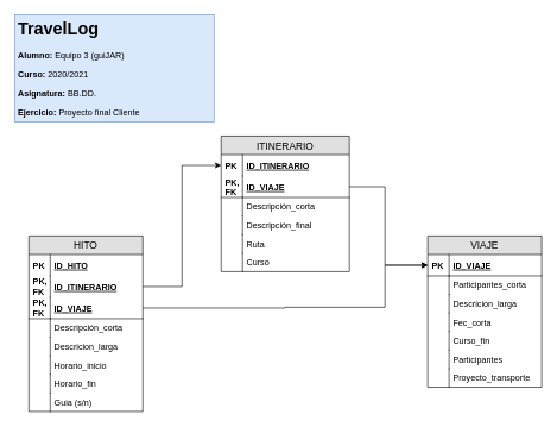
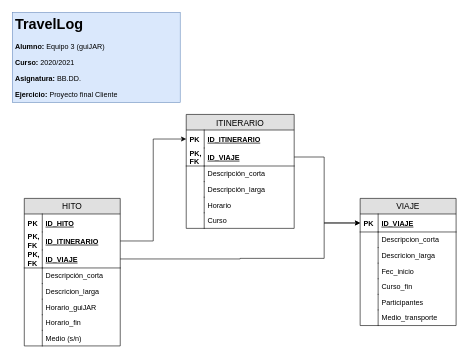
- <mxCell id="10" value="Descripción_final" style="shape=partialRectangle;top=0;left=0;right=0;bottom=0;align=left;verticalAlign=top;fillColor=none;spacingLeft=34;spacingRight=4;overflow=hidden;rotatable=0;points=[[0,0.5],[1,0.5]];portConstraint=eastwest;dropTarget=0;fontSize=12;" parent="3" vertex="1"><mxGeometry y="112" width="180" height="26" as="geometry" /></mxCell>
+ <mxCell id="10" value="Descripción_larga" style="shape=partialRectangle;top=0;left=0;right=0;bottom=0;align=left;verticalAlign=top;fillColor=none;spacingLeft=34;spacingRight=4;overflow=hidden;rotatable=0;points=[[0,0.5],[1,0.5]];portConstraint=eastwest;dropTarget=0;fontSize=12;" parent="3" vertex="1"><mxGeometry y="112" width="180" height="26" as="geometry" /></mxCell>
- <mxCell id="12" value="Ruta" style="shape=partialRectangle;top=0;left=0;right=0;bottom=0;align=left;verticalAlign=top;fillColor=none;spacingLeft=34;spacingRight=4;overflow=hidden;rotatable=0;points=[[0,0.5],[1,0.5]];portConstraint=eastwest;dropTarget=0;fontSize=12;" parent="3" vertex="1"><mxGeometry y="138" width="180" height="26" as="geometry" /></mxCell>
+ <mxCell id="12" value="Horario" style="shape=partialRectangle;top=0;left=0;right=0;bottom=0;align=left;verticalAlign=top;fillColor=none;spacingLeft=34;spacingRight=4;overflow=hidden;rotatable=0;points=[[0,0.5],[1,0.5]];portConstraint=eastwest;dropTarget=0;fontSize=12;" parent="3" vertex="1"><mxGeometry y="138" width="180" height="26" as="geometry" /></mxCell>
- <mxCell id="19" value="Participantes_corta" style="shape=partialRectangle;top=0;left=0;right=0;bottom=0;align=left;verticalAlign=top;fillColor=none;spacingLeft=34;spacingRight=4;overflow=hidden;rotatable=0;points=[[0,0.5],[1,0.5]];portConstraint=eastwest;dropTarget=0;fontSize=12;" parent="16" vertex="1"><mxGeometry y="56" width="160" height="26" as="geometry" /></mxCell>
+ <mxCell id="19" value="Descripcion_corta" style="shape=partialRectangle;top=0;left=0;right=0;bottom=0;align=left;verticalAlign=top;fillColor=none;spacingLeft=34;spacingRight=4;overflow=hidden;rotatable=0;points=[[0,0.5],[1,0.5]];portConstraint=eastwest;dropTarget=0;fontSize=12;" parent="16" vertex="1"><mxGeometry y="56" width="160" height="26" as="geometry" /></mxCell>
- <mxCell id="23" value="Fec_corta&#10;" style="shape=partialRectangle;top=0;left=0;right=0;bottom=0;align=left;verticalAlign=top;fillColor=none;spacingLeft=34;spacingRight=4;overflow=hidden;rotatable=0;points=[[0,0.5],[1,0.5]];portConstraint=eastwest;dropTarget=0;fontSize=12;" parent="16" vertex="1"><mxGeometry y="108" width="160" height="26" as="geometry" /></mxCell>
+ <mxCell id="23" value="Fec_inicio&#10;" style="shape=partialRectangle;top=0;left=0;right=0;bottom=0;align=left;verticalAlign=top;fillColor=none;spacingLeft=34;spacingRight=4;overflow=hidden;rotatable=0;points=[[0,0.5],[1,0.5]];portConstraint=eastwest;dropTarget=0;fontSize=12;" parent="16" vertex="1"><mxGeometry y="108" width="160" height="26" as="geometry" /></mxCell>
- <mxCell id="43" value="Horario_inicio" style="shape=partialRectangle;top=0;left=0;right=0;bottom=0;align=left;verticalAlign=top;fillColor=none;spacingLeft=34;spacingRight=4;overflow=hidden;rotatable=0;points=[[0,0.5],[1,0.5]];portConstraint=eastwest;dropTarget=0;fontSize=12;" parent="32" vertex="1"><mxGeometry y="168" width="160" height="26" as="geometry" /></mxCell>
+ <mxCell id="43" value="Horario_guiJAR" style="shape=partialRectangle;top=0;left=0;right=0;bottom=0;align=left;verticalAlign=top;fillColor=none;spacingLeft=34;spacingRight=4;overflow=hidden;rotatable=0;points=[[0,0.5],[1,0.5]];portConstraint=eastwest;dropTarget=0;fontSize=12;" parent="32" vertex="1"><mxGeometry y="168" width="160" height="26" as="geometry" /></mxCell>
- <mxCell id="29" value="Proyecto_transporte" style="shape=partialRectangle;top=0;left=0;right=0;bottom=0;align=left;verticalAlign=top;fillColor=none;spacingLeft=34;spacingRight=4;overflow=hidden;rotatable=0;points=[[0,0.5],[1,0.5]];portConstraint=eastwest;dropTarget=0;fontSize=12;" parent="16" vertex="1"><mxGeometry y="186" width="160" height="26" as="geometry" /></mxCell>
+ <mxCell id="29" value="Medio_transporte" style="shape=partialRectangle;top=0;left=0;right=0;bottom=0;align=left;verticalAlign=top;fillColor=none;spacingLeft=34;spacingRight=4;overflow=hidden;rotatable=0;points=[[0,0.5],[1,0.5]];portConstraint=eastwest;dropTarget=0;fontSize=12;" parent="16" vertex="1"><mxGeometry y="186" width="160" height="26" as="geometry" /></mxCell>
- <mxCell id="47" value="Guia (s/n)" style="shape=partialRectangle;top=0;left=0;right=0;bottom=0;align=left;verticalAlign=top;fillColor=none;spacingLeft=34;spacingRight=4;overflow=hidden;rotatable=0;points=[[0,0.5],[1,0.5]];portConstraint=eastwest;dropTarget=0;fontSize=12;" parent="32" vertex="1"><mxGeometry y="220" width="160" height="26" as="geometry" /></mxCell>
+ <mxCell id="47" value="Medio (s/n)" style="shape=partialRectangle;top=0;left=0;right=0;bottom=0;align=left;verticalAlign=top;fillColor=none;spacingLeft=34;spacingRight=4;overflow=hidden;rotatable=0;points=[[0,0.5],[1,0.5]];portConstraint=eastwest;dropTarget=0;fontSize=12;" parent="32" vertex="1"><mxGeometry y="220" width="160" height="26" as="geometry" /></mxCell>
